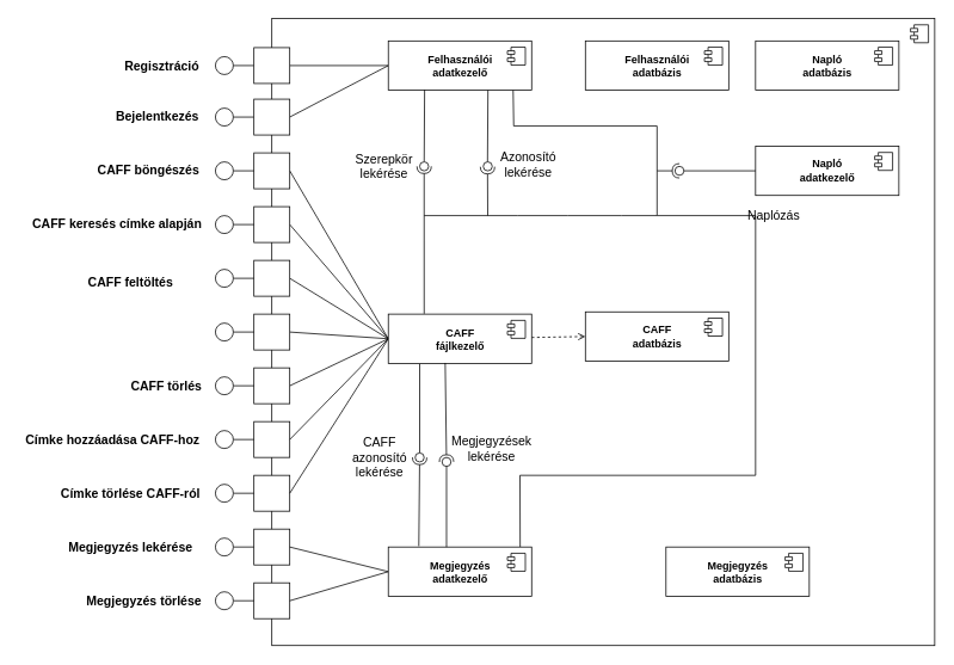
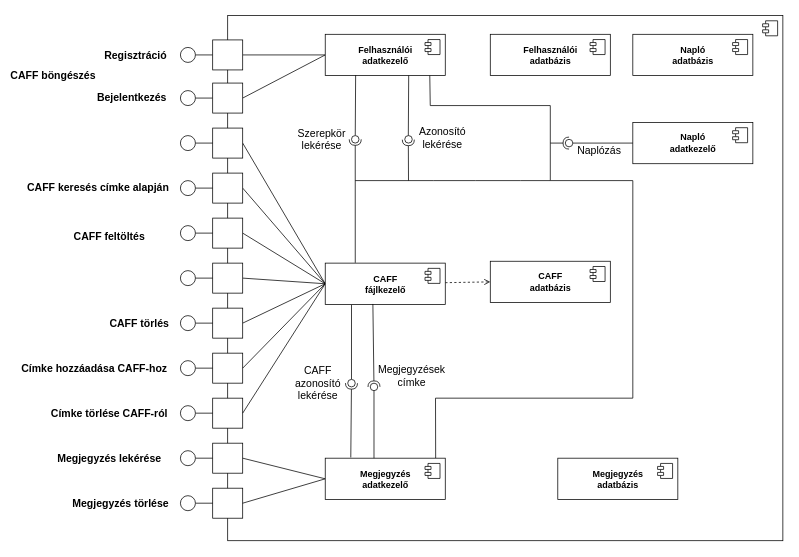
- <mxCell id="60" value="&lt;b&gt;&lt;font style=&quot;font-size: 14px&quot;&gt;CAFF böngészés&lt;/font&gt;&lt;/b&gt;" style="text;html=1;align=center;verticalAlign=middle;resizable=0;points=[];autosize=1;strokeColor=none;fillColor=none;" vertex="1" parent="1"><mxGeometry x="100" y="180" width="130" height="20" as="geometry" /></mxCell>
+ <mxCell id="60" value="&lt;b&gt;&lt;font style=&quot;font-size: 14px&quot;&gt;CAFF böngészés&lt;/font&gt;&lt;/b&gt;" style="text;html=1;align=center;verticalAlign=middle;resizable=0;points=[];autosize=1;strokeColor=none;fillColor=none;" vertex="1" parent="1"><mxGeometry x="5" y="90" width="130" height="20" as="geometry" /></mxCell>
- <mxCell id="88" value="Naplózás" style="text;html=1;align=center;verticalAlign=middle;resizable=0;points=[];autosize=1;strokeColor=none;fillColor=none;fontSize=14;" vertex="1" parent="1"><mxGeometry x="828" y="230" width="70" height="20" as="geometry" /></mxCell>
+ <mxCell id="88" value="Naplózás" style="text;html=1;align=center;verticalAlign=middle;resizable=0;points=[];autosize=1;strokeColor=none;fillColor=none;fontSize=14;" vertex="1" parent="1"><mxGeometry x="763" y="190" width="70" height="20" as="geometry" /></mxCell>
- <mxCell id="98" value="Megjegyzések&lt;br&gt;lekérése" style="text;html=1;align=center;verticalAlign=middle;resizable=0;points=[];autosize=1;strokeColor=none;fillColor=none;fontSize=14;" vertex="1" parent="1"><mxGeometry x="493" y="480" width="110" height="40" as="geometry" /></mxCell>
+ <mxCell id="98" value="Megjegyzések&lt;br&gt;címke" style="text;html=1;align=center;verticalAlign=middle;resizable=0;points=[];autosize=1;strokeColor=none;fillColor=none;fontSize=14;" vertex="1" parent="1"><mxGeometry x="493" y="480" width="110" height="40" as="geometry" /></mxCell>
